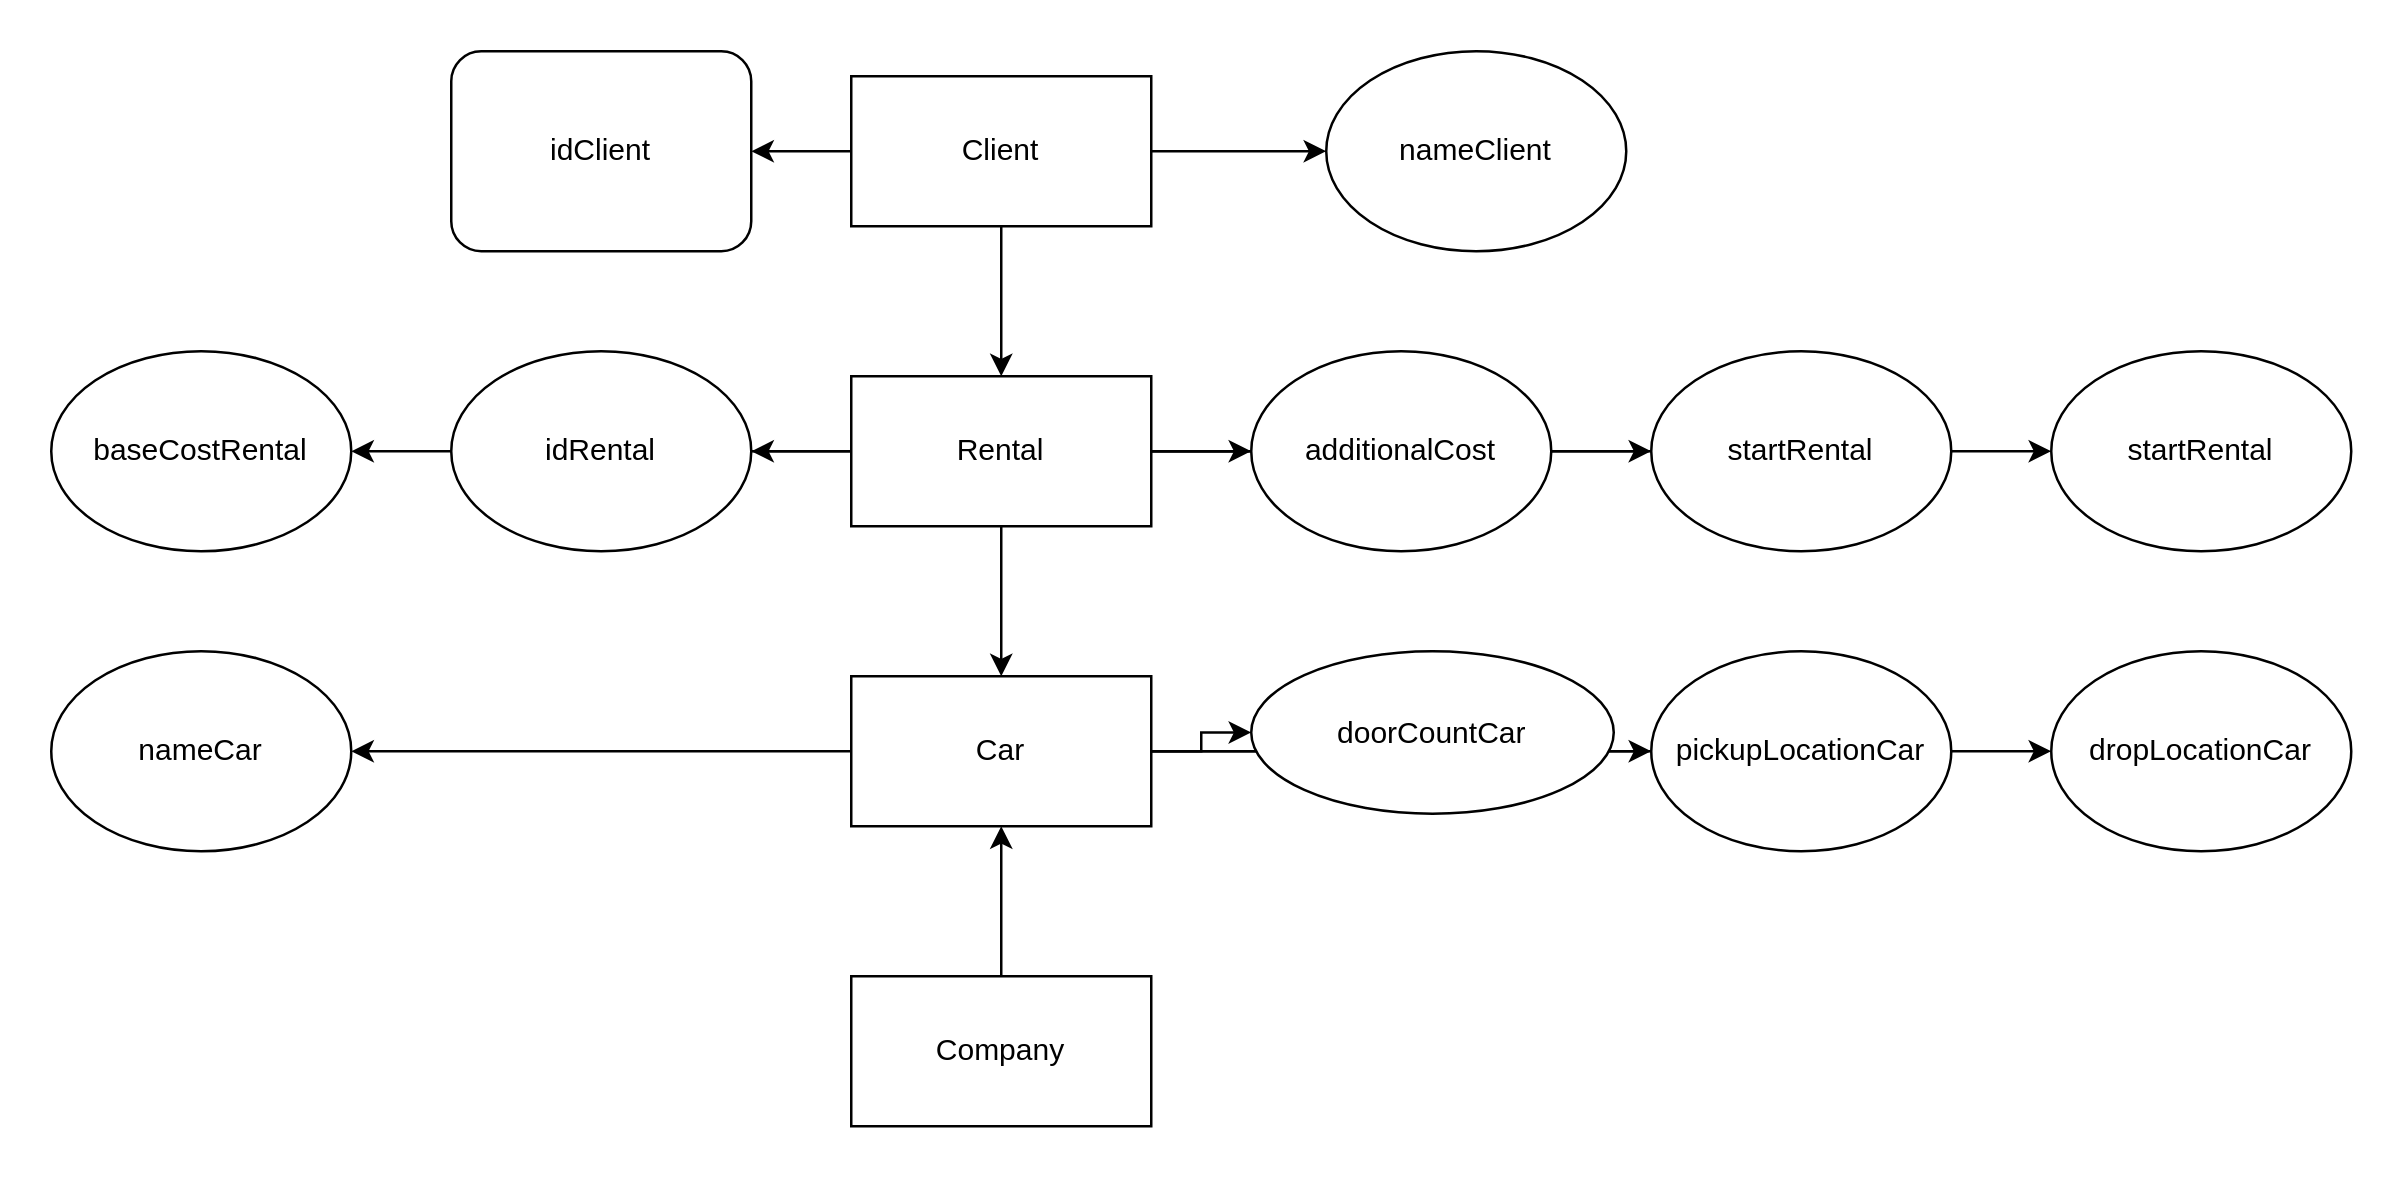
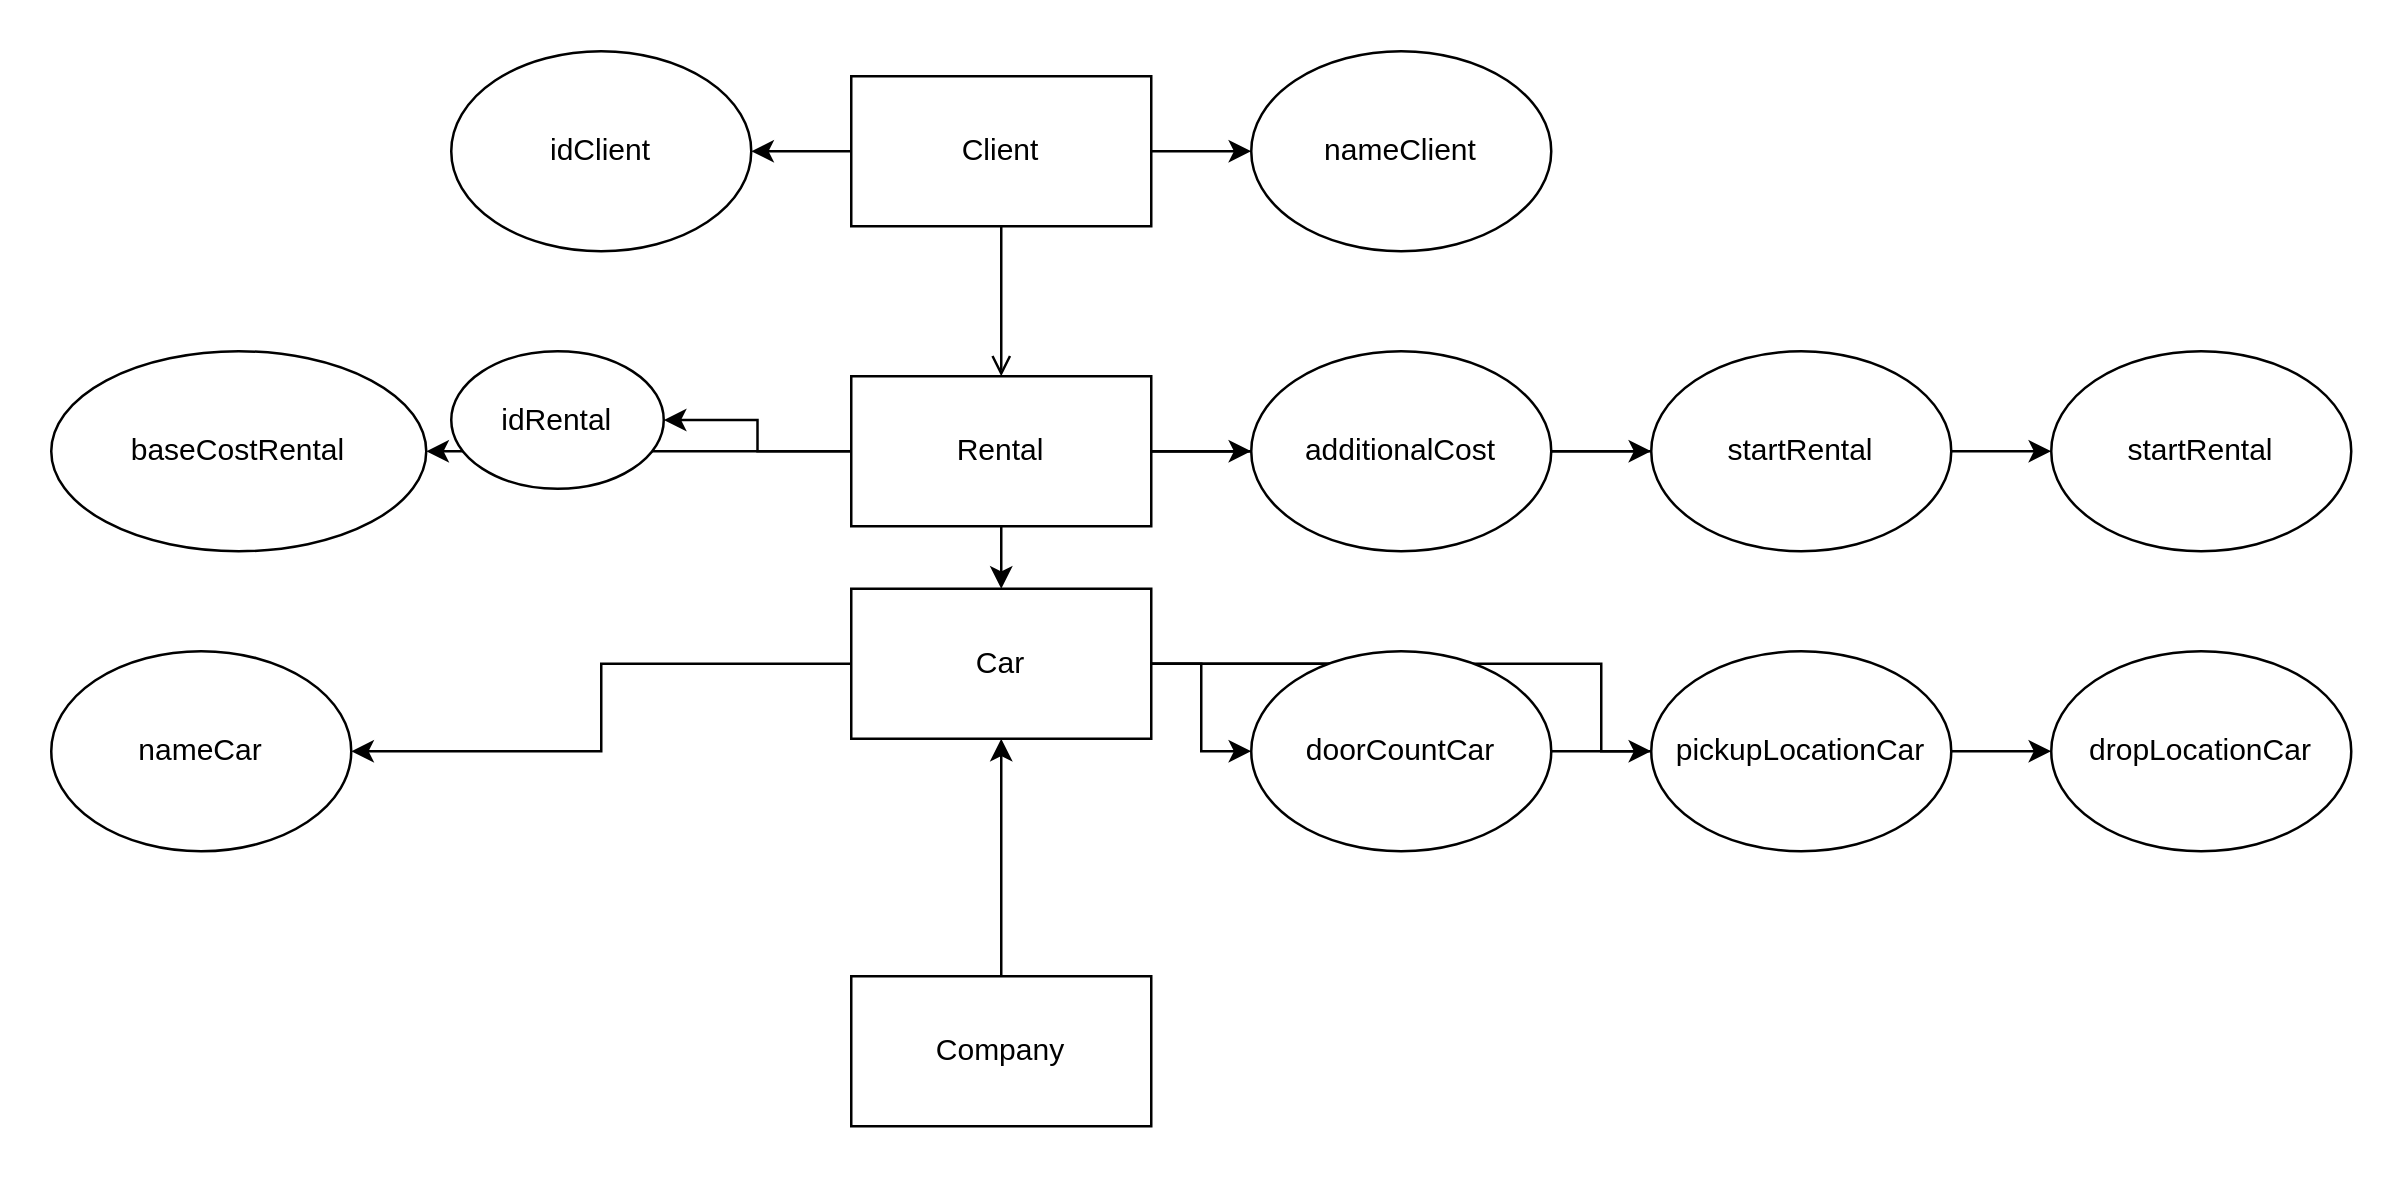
- <mxCell id="20" value="idClient" style="whiteSpace=wrap;html=1;rounded=1;" vertex="1" parent="1"><mxGeometry x="180" y="20" width="120" height="80" as="geometry" /></mxCell>
+ <mxCell id="20" value="idClient" style="ellipse;whiteSpace=wrap;html=1;" vertex="1" parent="1"><mxGeometry x="180" y="20" width="120" height="80" as="geometry" /></mxCell>
- <mxCell id="21" value="nameClient" style="ellipse;whiteSpace=wrap;html=1;" vertex="1" parent="1"><mxGeometry x="530" y="20" width="120" height="80" as="geometry" /></mxCell>
+ <mxCell id="21" value="nameClient" style="ellipse;whiteSpace=wrap;html=1;" vertex="1" parent="1"><mxGeometry x="500" y="20" width="120" height="80" as="geometry" /></mxCell>
- <mxCell id="2" style="edgeStyle=orthogonalEdgeStyle;rounded=0;orthogonalLoop=1;jettySize=auto;html=1;entryX=0.5;entryY=0;entryDx=0;entryDy=0;" edge="1" parent="1" source="5" target="12"><mxGeometry relative="1" as="geometry" /></mxCell>
+ <mxCell id="2" style="edgeStyle=orthogonalEdgeStyle;rounded=0;orthogonalLoop=1;jettySize=auto;html=1;entryX=0.5;entryY=0;entryDx=0;entryDy=0;endArrow=open;" edge="1" parent="1" source="5" target="12"><mxGeometry relative="1" as="geometry" /></mxCell>
- <mxCell id="23" value="baseCostRental" style="ellipse;whiteSpace=wrap;html=1;" vertex="1" parent="1"><mxGeometry x="20" y="140" width="120" height="80" as="geometry" /></mxCell>
+ <mxCell id="23" value="baseCostRental" style="ellipse;whiteSpace=wrap;html=1;" vertex="1" parent="1"><mxGeometry x="20" y="140" width="150" height="80" as="geometry" /></mxCell>
- <mxCell id="22" value="idRental" style="ellipse;whiteSpace=wrap;html=1;" vertex="1" parent="1"><mxGeometry x="180" y="140" width="120" height="80" as="geometry" /></mxCell>
+ <mxCell id="22" value="idRental" style="ellipse;whiteSpace=wrap;html=1;" vertex="1" parent="1"><mxGeometry x="180" y="140" width="85" height="55" as="geometry" /></mxCell>
- <mxCell id="28" value="doorCountCar" style="ellipse;whiteSpace=wrap;html=1;" vertex="1" parent="1"><mxGeometry x="500" y="260" width="145" height="65" as="geometry" /></mxCell>
+ <mxCell id="28" value="doorCountCar" style="ellipse;whiteSpace=wrap;html=1;" vertex="1" parent="1"><mxGeometry x="500" y="260" width="120" height="80" as="geometry" /></mxCell>
- <mxCell id="17" value="Car" style="rounded=0;whiteSpace=wrap;html=1;" vertex="1" parent="1"><mxGeometry x="340" y="270" width="120" height="60" as="geometry" /></mxCell>
+ <mxCell id="17" value="Car" style="rounded=0;whiteSpace=wrap;html=1;" vertex="1" parent="1"><mxGeometry x="340" y="235" width="120" height="60" as="geometry" /></mxCell>
